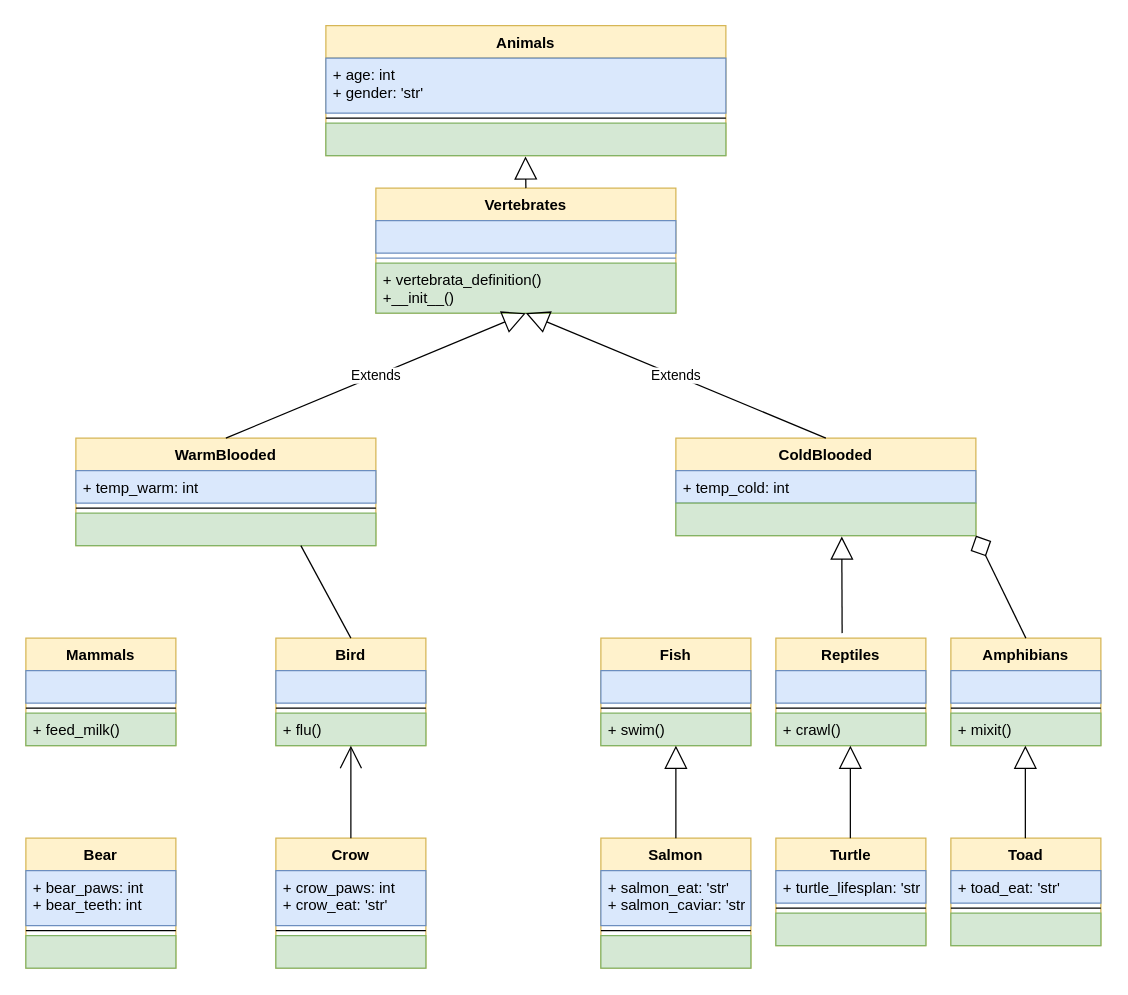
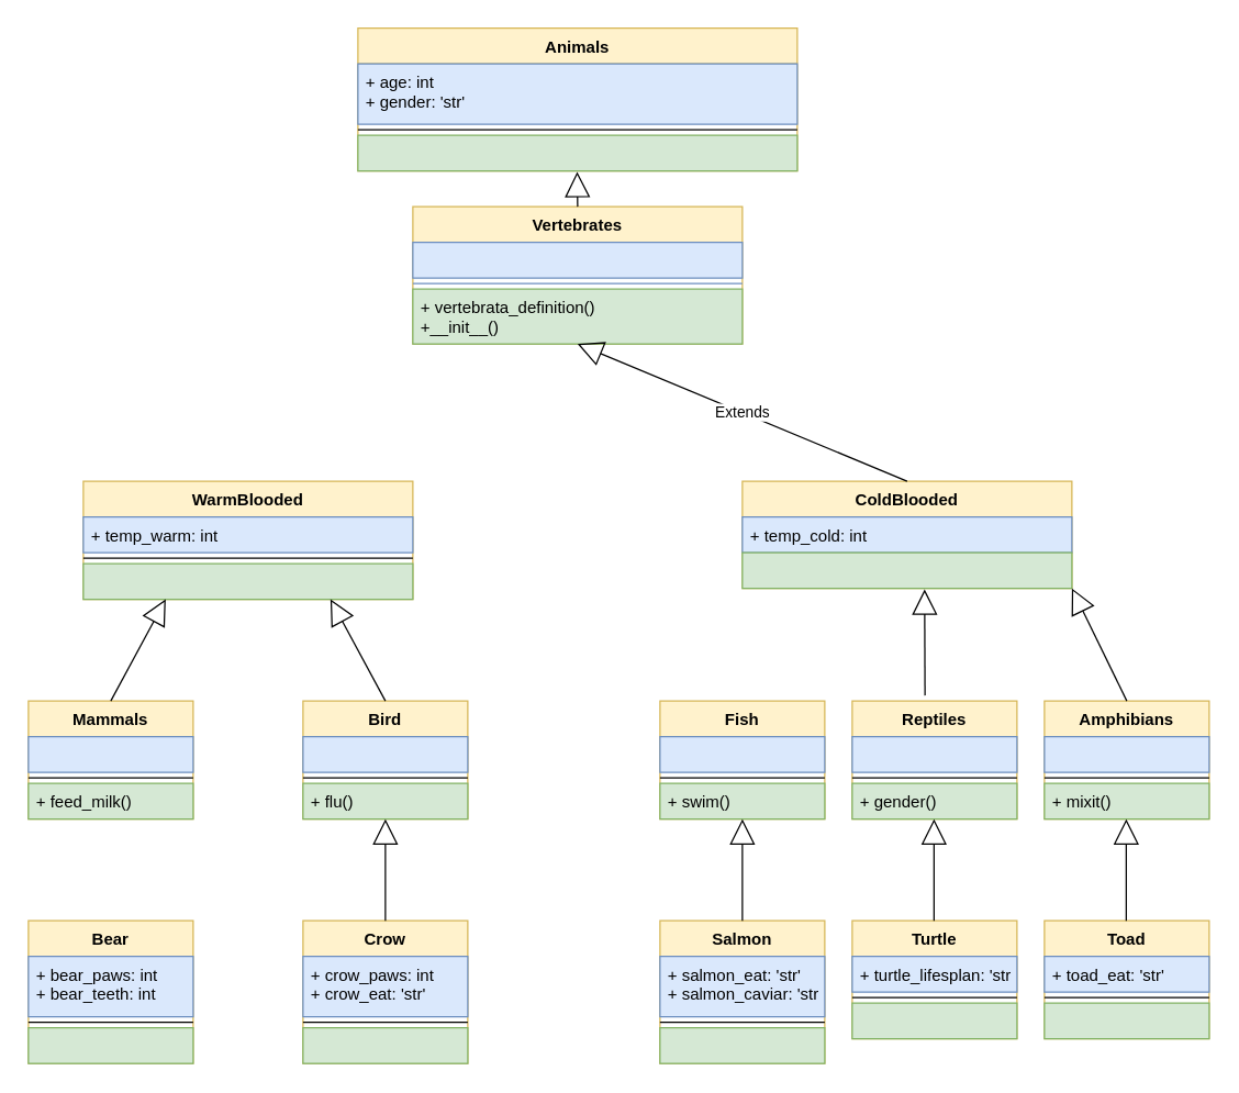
- <mxCell id="70" value="Extends" style="endArrow=block;endSize=16;endFill=0;html=1;entryX=0.5;entryY=1;entryDx=0;entryDy=0;exitX=0.5;exitY=0;exitDx=0;exitDy=0;" edge="1" parent="1" source="6" target="13"><mxGeometry width="160" relative="1" as="geometry"><mxPoint x="260" y="310" as="sourcePoint" /><mxPoint x="330" y="330" as="targetPoint" /><Array as="points" /></mxGeometry></mxCell>
- <mxCell id="72" value="" style="endArrow=diamond;endSize=16;endFill=0;html=1;entryX=1;entryY=1;entryDx=0;entryDy=0;exitX=0.5;exitY=0;exitDx=0;exitDy=0;" edge="1" parent="1" source="38" target="10"><mxGeometry width="160" relative="1" as="geometry"><mxPoint x="820" y="470" as="sourcePoint" /><mxPoint x="580" y="500" as="targetPoint" /></mxGeometry></mxCell>
+ <mxCell id="72" value="" style="endArrow=block;endSize=16;endFill=0;html=1;entryX=1;entryY=1;entryDx=0;entryDy=0;exitX=0.5;exitY=0;exitDx=0;exitDy=0;" edge="1" parent="1" source="38" target="10"><mxGeometry width="160" relative="1" as="geometry"><mxPoint x="820" y="470" as="sourcePoint" /><mxPoint x="580" y="500" as="targetPoint" /></mxGeometry></mxCell>
- <mxCell id="74" value="" style="endArrow=none;endSize=16;endFill=0;html=1;entryX=0.75;entryY=1;entryDx=0;entryDy=0;exitX=0.5;exitY=0;exitDx=0;exitDy=0;" edge="1" parent="1" source="22" target="6"><mxGeometry width="160" relative="1" as="geometry"><mxPoint x="30" y="500" as="sourcePoint" /><mxPoint x="190" y="500" as="targetPoint" /></mxGeometry></mxCell>
+ <mxCell id="74" value="" style="endArrow=block;endSize=16;endFill=0;html=1;entryX=0.75;entryY=1;entryDx=0;entryDy=0;exitX=0.5;exitY=0;exitDx=0;exitDy=0;" edge="1" parent="1" source="22" target="6"><mxGeometry width="160" relative="1" as="geometry"><mxPoint x="30" y="500" as="sourcePoint" /><mxPoint x="190" y="500" as="targetPoint" /></mxGeometry></mxCell>
+ <mxCell id="73" value="" style="endArrow=block;endSize=16;endFill=0;html=1;entryX=0.25;entryY=1;entryDx=0;entryDy=0;exitX=0.5;exitY=0;exitDx=0;exitDy=0;" edge="1" parent="1" source="17" target="6"><mxGeometry width="160" relative="1" as="geometry"><mxPoint x="30" y="500" as="sourcePoint" /><mxPoint x="190" y="500" as="targetPoint" /></mxGeometry></mxCell>
- <mxCell id="36" value="+ crawl()" style="text;strokeColor=#82b366;fillColor=#d5e8d4;align=left;verticalAlign=top;spacingLeft=4;spacingRight=4;overflow=hidden;rotatable=0;points=[[0,0.5],[1,0.5]];portConstraint=eastwest;" vertex="1" parent="33"><mxGeometry y="60" width="120" height="26" as="geometry" /></mxCell>
+ <mxCell id="36" value="+ gender()" style="text;strokeColor=#82b366;fillColor=#d5e8d4;align=left;verticalAlign=top;spacingLeft=4;spacingRight=4;overflow=hidden;rotatable=0;points=[[0,0.5],[1,0.5]];portConstraint=eastwest;" vertex="1" parent="33"><mxGeometry y="60" width="120" height="26" as="geometry" /></mxCell>
- <mxCell id="75" value="" style="endArrow=open;endSize=16;endFill=0;html=1;entryX=0.5;entryY=1;entryDx=0;entryDy=0;exitX=0.5;exitY=0;exitDx=0;exitDy=0;" edge="1" parent="1" source="58" target="22"><mxGeometry width="160" relative="1" as="geometry"><mxPoint x="230" y="700" as="sourcePoint" /><mxPoint x="390" y="700" as="targetPoint" /></mxGeometry></mxCell>
+ <mxCell id="75" value="" style="endArrow=block;endSize=16;endFill=0;html=1;entryX=0.5;entryY=1;entryDx=0;entryDy=0;exitX=0.5;exitY=0;exitDx=0;exitDy=0;" edge="1" parent="1" source="58" target="22"><mxGeometry width="160" relative="1" as="geometry"><mxPoint x="230" y="700" as="sourcePoint" /><mxPoint x="390" y="700" as="targetPoint" /></mxGeometry></mxCell>
